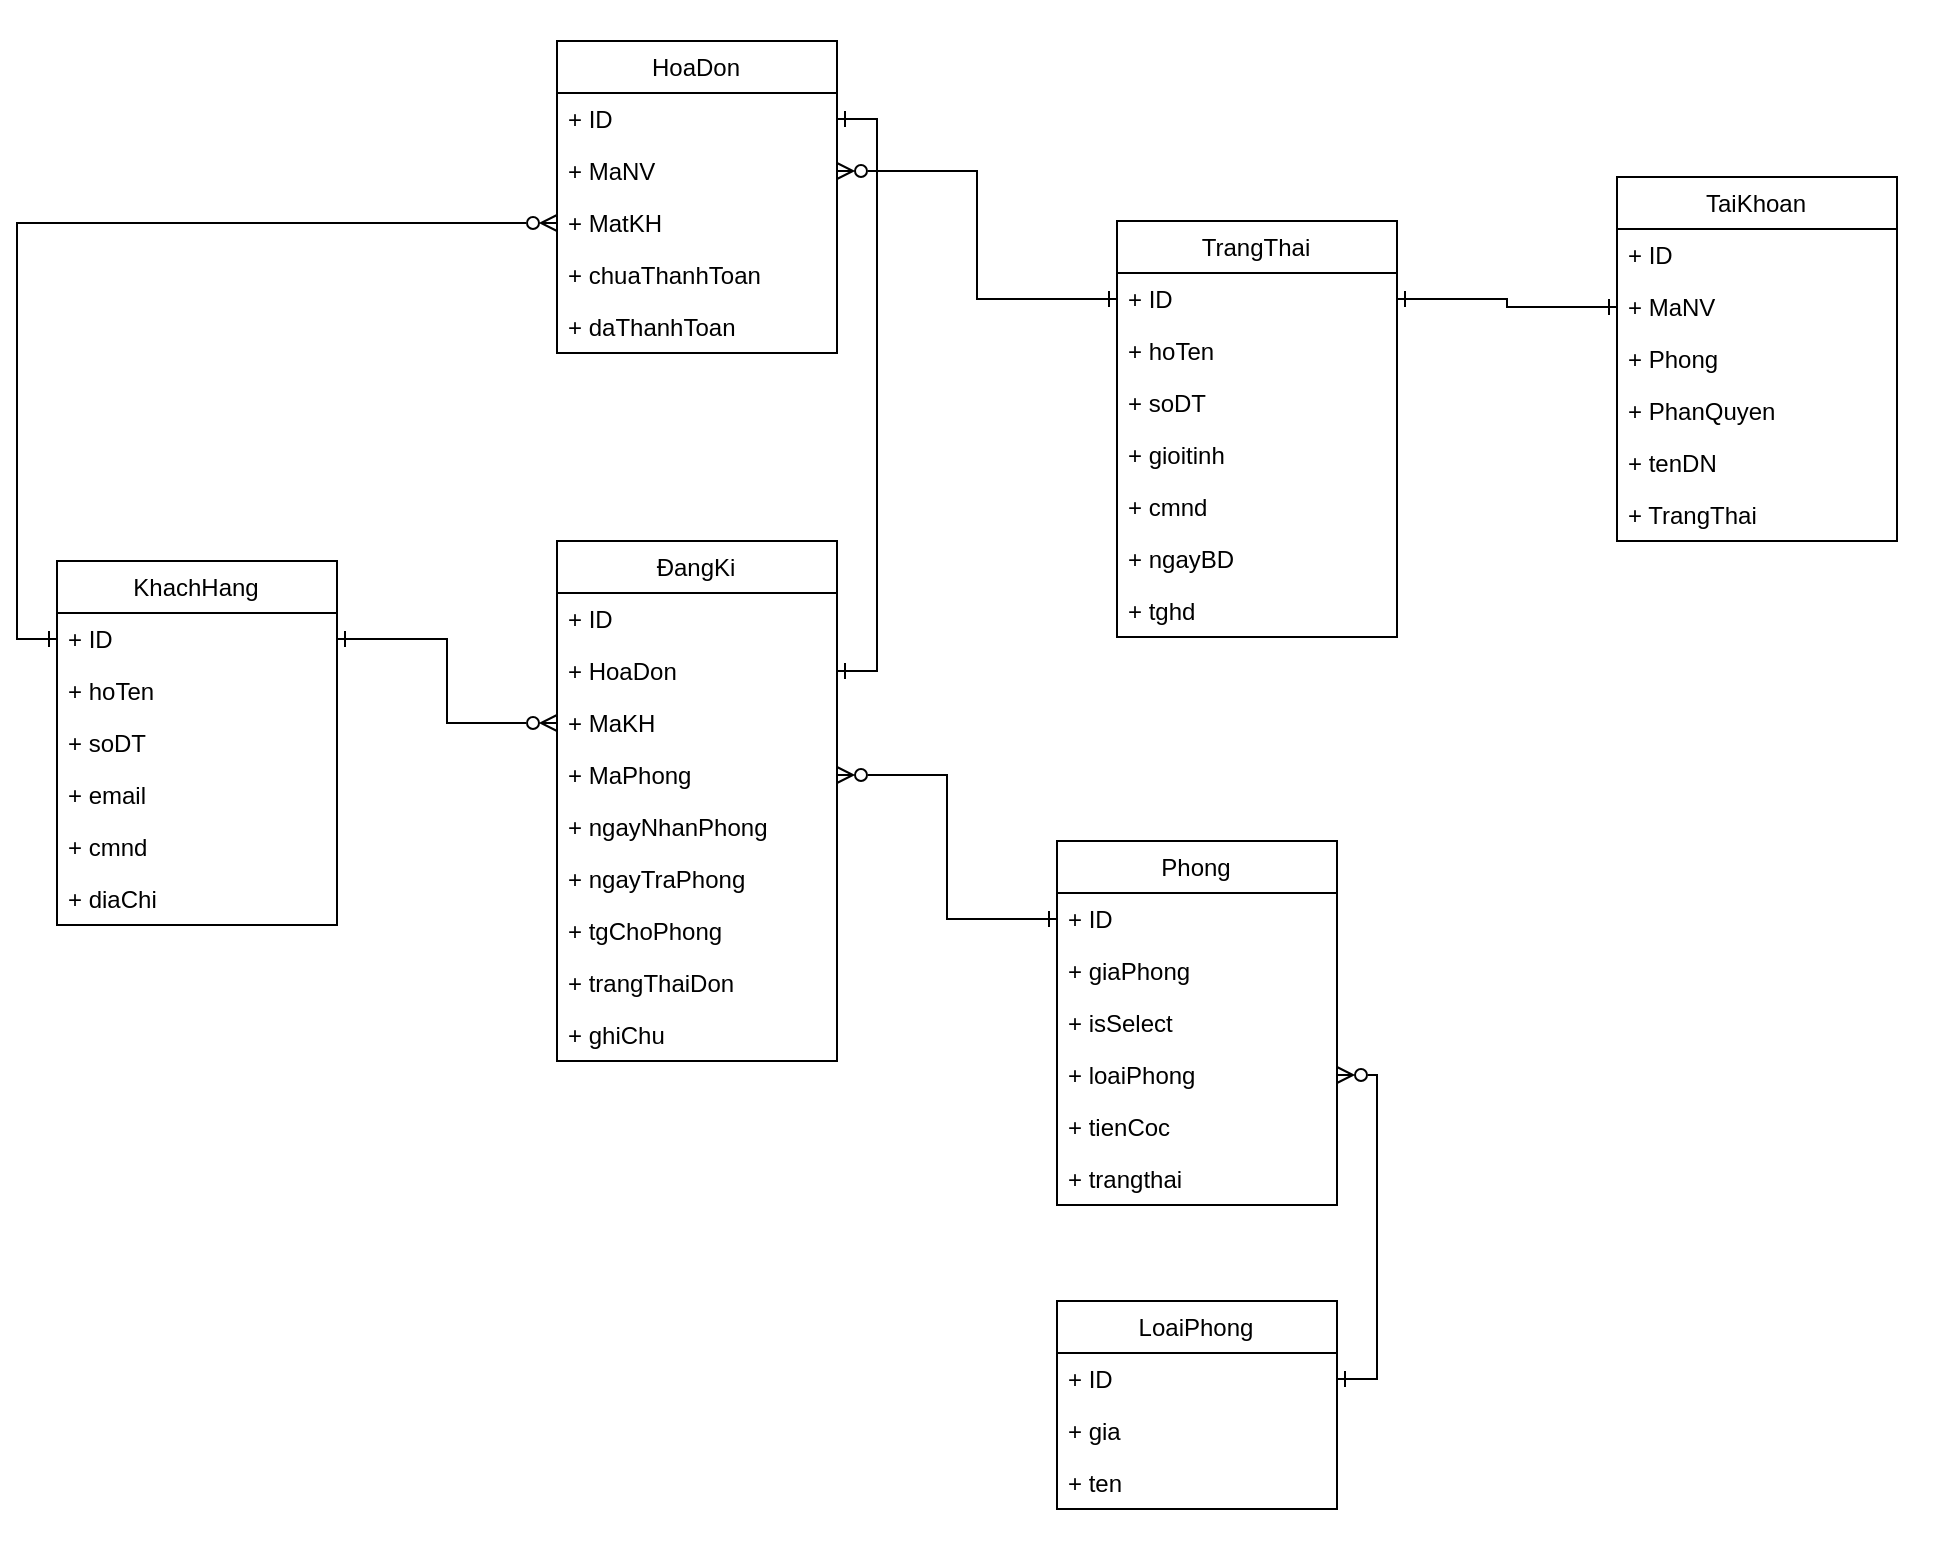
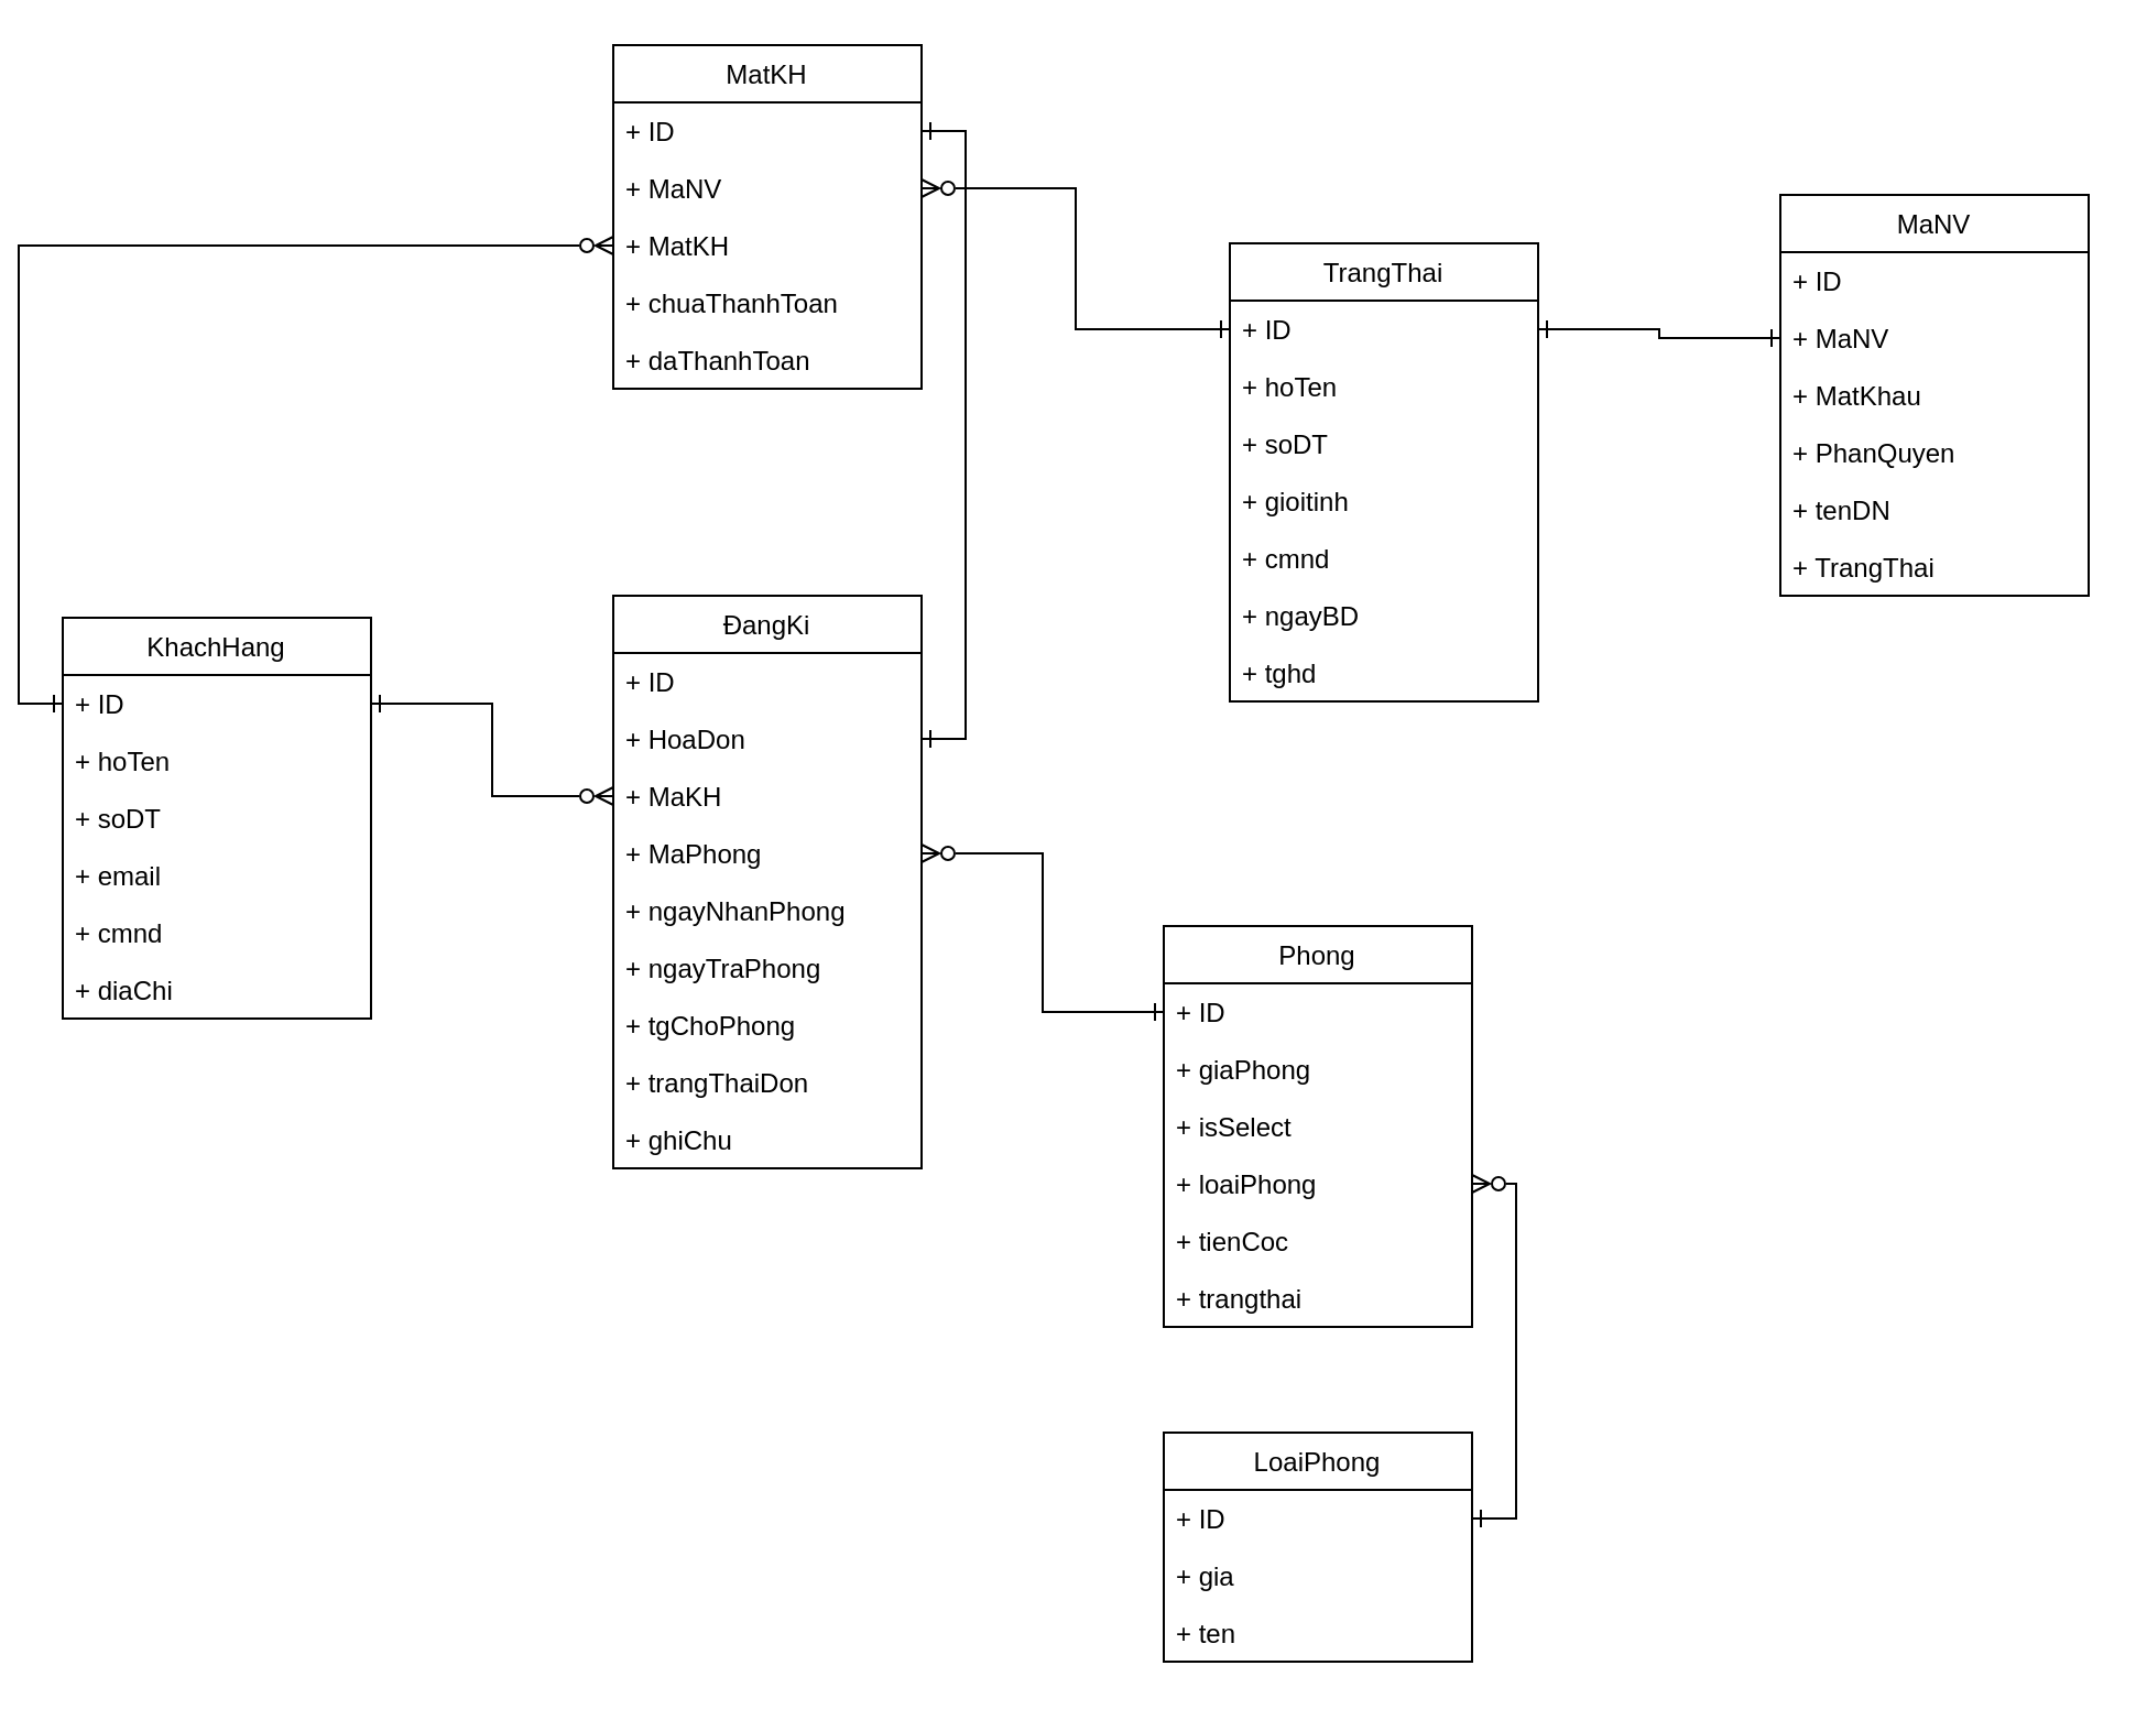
- <mxCell id="34" value="HoaDon" style="swimlane;fontStyle=0;childLayout=stackLayout;horizontal=1;startSize=26;fillColor=none;horizontalStack=0;resizeParent=1;resizeParentMax=0;resizeLast=0;collapsible=1;marginBottom=0;" vertex="1" parent="1"><mxGeometry x="270" y="20" width="140" height="156" as="geometry" /></mxCell>
+ <mxCell id="34" value="MatKH" style="swimlane;fontStyle=0;childLayout=stackLayout;horizontal=1;startSize=26;fillColor=none;horizontalStack=0;resizeParent=1;resizeParentMax=0;resizeLast=0;collapsible=1;marginBottom=0;" vertex="1" parent="1"><mxGeometry x="270" y="20" width="140" height="156" as="geometry" /></mxCell>
- <mxCell id="12" value="TaiKhoan" style="swimlane;fontStyle=0;childLayout=stackLayout;horizontal=1;startSize=26;fillColor=none;horizontalStack=0;resizeParent=1;resizeParentMax=0;resizeLast=0;collapsible=1;marginBottom=0;" vertex="1" parent="1"><mxGeometry x="800" y="88" width="140" height="182" as="geometry" /></mxCell>
+ <mxCell id="12" value="MaNV" style="swimlane;fontStyle=0;childLayout=stackLayout;horizontal=1;startSize=26;fillColor=none;horizontalStack=0;resizeParent=1;resizeParentMax=0;resizeLast=0;collapsible=1;marginBottom=0;" vertex="1" parent="1"><mxGeometry x="800" y="88" width="140" height="182" as="geometry" /></mxCell>
- <mxCell id="15" value="+ Phong" style="text;strokeColor=none;fillColor=none;align=left;verticalAlign=top;spacingLeft=4;spacingRight=4;overflow=hidden;rotatable=0;points=[[0,0.5],[1,0.5]];portConstraint=eastwest;" vertex="1" parent="12"><mxGeometry y="78" width="140" height="26" as="geometry" /></mxCell>
+ <mxCell id="15" value="+ MatKhau" style="text;strokeColor=none;fillColor=none;align=left;verticalAlign=top;spacingLeft=4;spacingRight=4;overflow=hidden;rotatable=0;points=[[0,0.5],[1,0.5]];portConstraint=eastwest;" vertex="1" parent="12"><mxGeometry y="78" width="140" height="26" as="geometry" /></mxCell>
